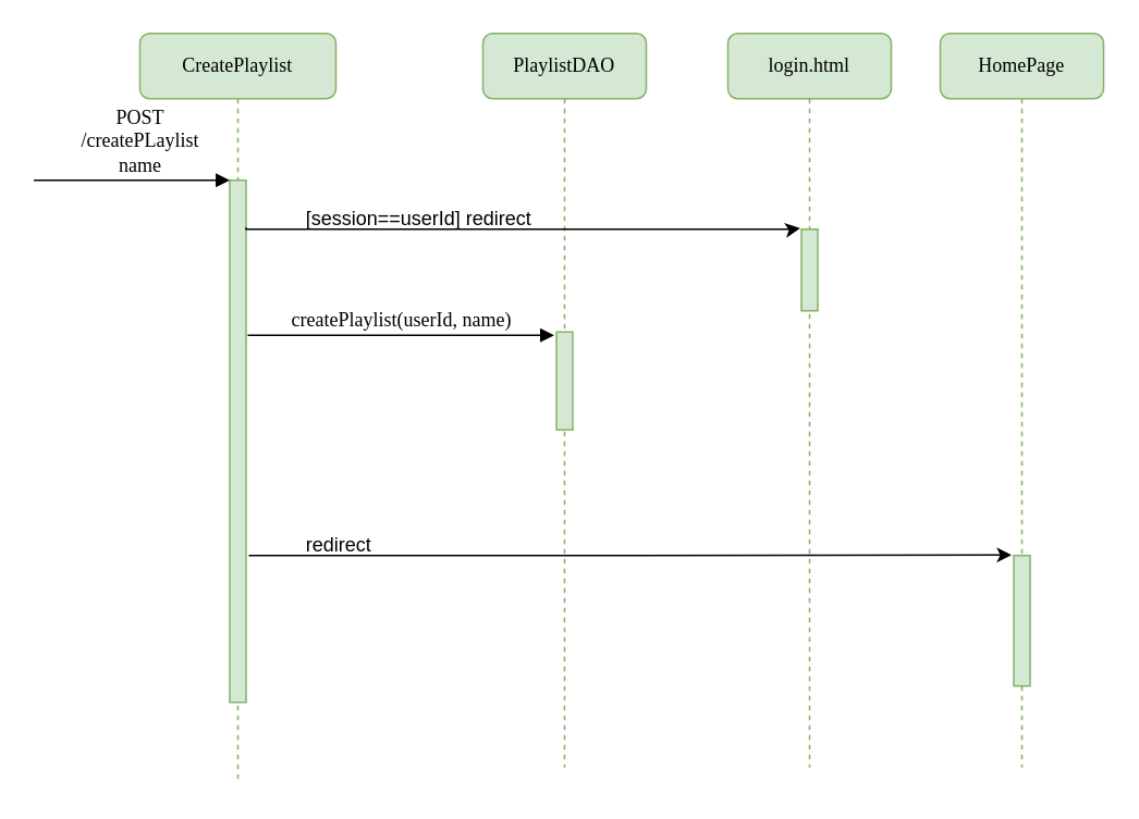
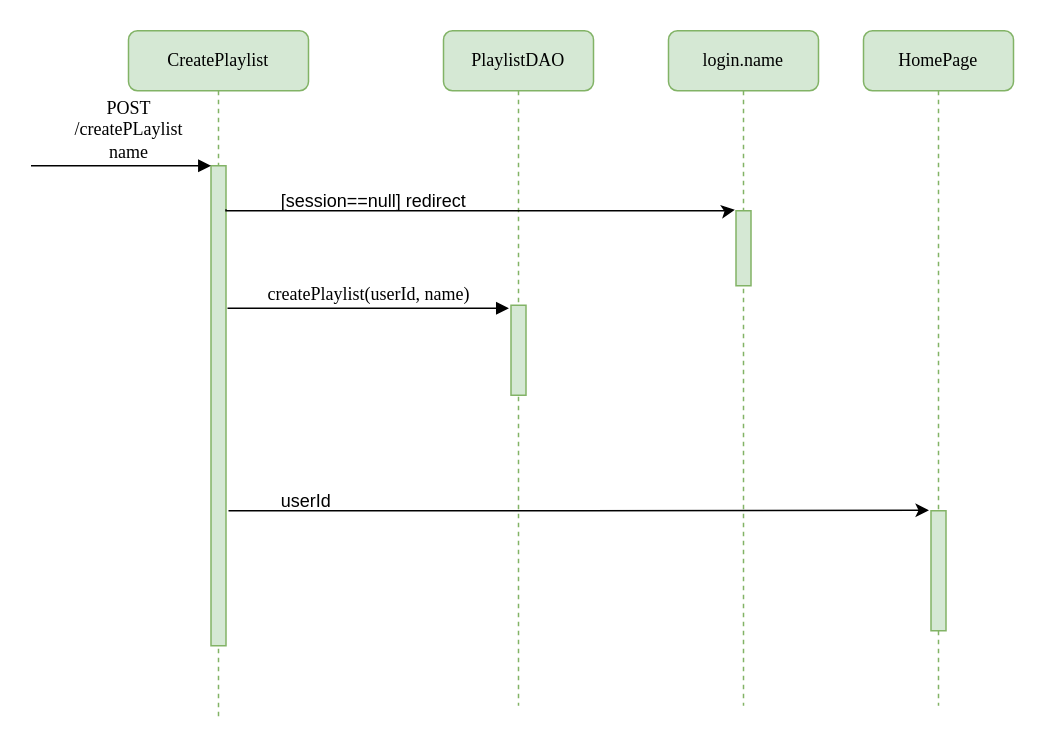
- <mxCell id="5" value="login.html" style="shape=umlLifeline;perimeter=lifelinePerimeter;whiteSpace=wrap;html=1;container=1;collapsible=0;recursiveResize=0;outlineConnect=0;rounded=1;shadow=0;comic=0;labelBackgroundColor=none;strokeWidth=1;fontFamily=Verdana;fontSize=12;align=center;fillColor=#d5e8d4;strokeColor=#82b366;" parent="1" vertex="1"><mxGeometry x="445" y="20" width="100" height="450" as="geometry" /></mxCell>
+ <mxCell id="5" value="login.name" style="shape=umlLifeline;perimeter=lifelinePerimeter;whiteSpace=wrap;html=1;container=1;collapsible=0;recursiveResize=0;outlineConnect=0;rounded=1;shadow=0;comic=0;labelBackgroundColor=none;strokeWidth=1;fontFamily=Verdana;fontSize=12;align=center;fillColor=#d5e8d4;strokeColor=#82b366;" parent="1" vertex="1"><mxGeometry x="445" y="20" width="100" height="450" as="geometry" /></mxCell>
- <mxCell id="12" value="[session==userId] redirect" style="text;html=1;fontSize=12;" parent="1" vertex="1"><mxGeometry x="185" y="120" width="200" height="30" as="geometry" /></mxCell>
+ <mxCell id="12" value="[session==null] redirect" style="text;html=1;fontSize=12;" parent="1" vertex="1"><mxGeometry x="185" y="120" width="200" height="30" as="geometry" /></mxCell>
- <mxCell id="15" value="redirect" style="text;html=1;fontSize=12;" vertex="1" parent="1"><mxGeometry x="185" y="320" width="200" height="30" as="geometry" /></mxCell>
+ <mxCell id="15" value="userId" style="text;html=1;fontSize=12;" vertex="1" parent="1"><mxGeometry x="185" y="320" width="200" height="30" as="geometry" /></mxCell>
